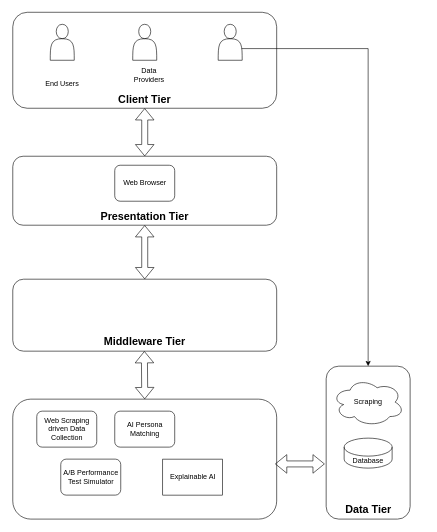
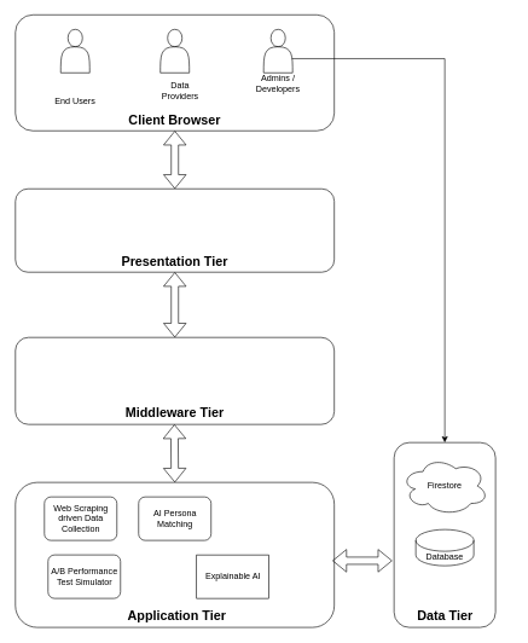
+ <mxCell id="11" value="Admins / Developers" style="text;html=1;align=center;verticalAlign=middle;whiteSpace=wrap;rounded=0;" vertex="1" parent="1"><mxGeometry x="353" y="100" width="60" height="30" as="geometry" /></mxCell>
- <mxCell id="28" value="&lt;h2&gt;Client Tier&lt;/h2&gt;" style="text;html=1;align=center;verticalAlign=middle;whiteSpace=wrap;rounded=0;fontStyle=0" vertex="1" parent="1"><mxGeometry x="148" y="150" width="185" height="30" as="geometry" /></mxCell>
+ <mxCell id="28" value="&lt;h2&gt;Client Browser&lt;/h2&gt;" style="text;html=1;align=center;verticalAlign=middle;whiteSpace=wrap;rounded=0;fontStyle=0" vertex="1" parent="1"><mxGeometry x="148" y="150" width="185" height="30" as="geometry" /></mxCell>
- <mxCell id="14" value="&lt;div style=&quot;&quot;&gt;&lt;span style=&quot;background-color: transparent; color: light-dark(rgb(0, 0, 0), rgb(255, 255, 255));&quot;&gt;Web Browser&lt;/span&gt;&lt;/div&gt;" style="rounded=1;whiteSpace=wrap;html=1;align=center;" vertex="1" parent="1"><mxGeometry x="190.5" y="275" width="100" height="60" as="geometry" /></mxCell>
- <mxCell id="20" value="Scraping" style="ellipse;shape=cloud;whiteSpace=wrap;html=1;" vertex="1" parent="1"><mxGeometry x="553" y="630" width="120" height="80" as="geometry" /></mxCell>
+ <mxCell id="20" value="Firestore" style="ellipse;shape=cloud;whiteSpace=wrap;html=1;" vertex="1" parent="1"><mxGeometry x="553" y="630" width="120" height="80" as="geometry" /></mxCell>
- <mxCell id="17" value="&lt;div style=&quot;&quot;&gt;&lt;span style=&quot;background-color: transparent; color: light-dark(rgb(0, 0, 0), rgb(255, 255, 255));&quot;&gt;A/B Performance Test Simulator&lt;/span&gt;&lt;/div&gt;" style="rounded=1;whiteSpace=wrap;html=1;align=center;" vertex="1" parent="1"><mxGeometry x="100.5" y="765" width="100" height="60" as="geometry" /></mxCell>
+ <mxCell id="17" value="&lt;div style=&quot;&quot;&gt;&lt;span style=&quot;background-color: transparent; color: light-dark(rgb(0, 0, 0), rgb(255, 255, 255));&quot;&gt;A/B Performance Test Simulator&lt;/span&gt;&lt;/div&gt;" style="rounded=1;whiteSpace=wrap;html=1;align=center;" vertex="1" parent="1"><mxGeometry x="65.5" y="765" width="100" height="60" as="geometry" /></mxCell>
+ <mxCell id="23" value="&lt;h2&gt;Application Tier&lt;/h2&gt;" style="text;html=1;align=center;verticalAlign=middle;whiteSpace=wrap;rounded=0;fontStyle=0" vertex="1" parent="1"><mxGeometry x="150.5" y="835" width="185" height="30" as="geometry" /></mxCell>
